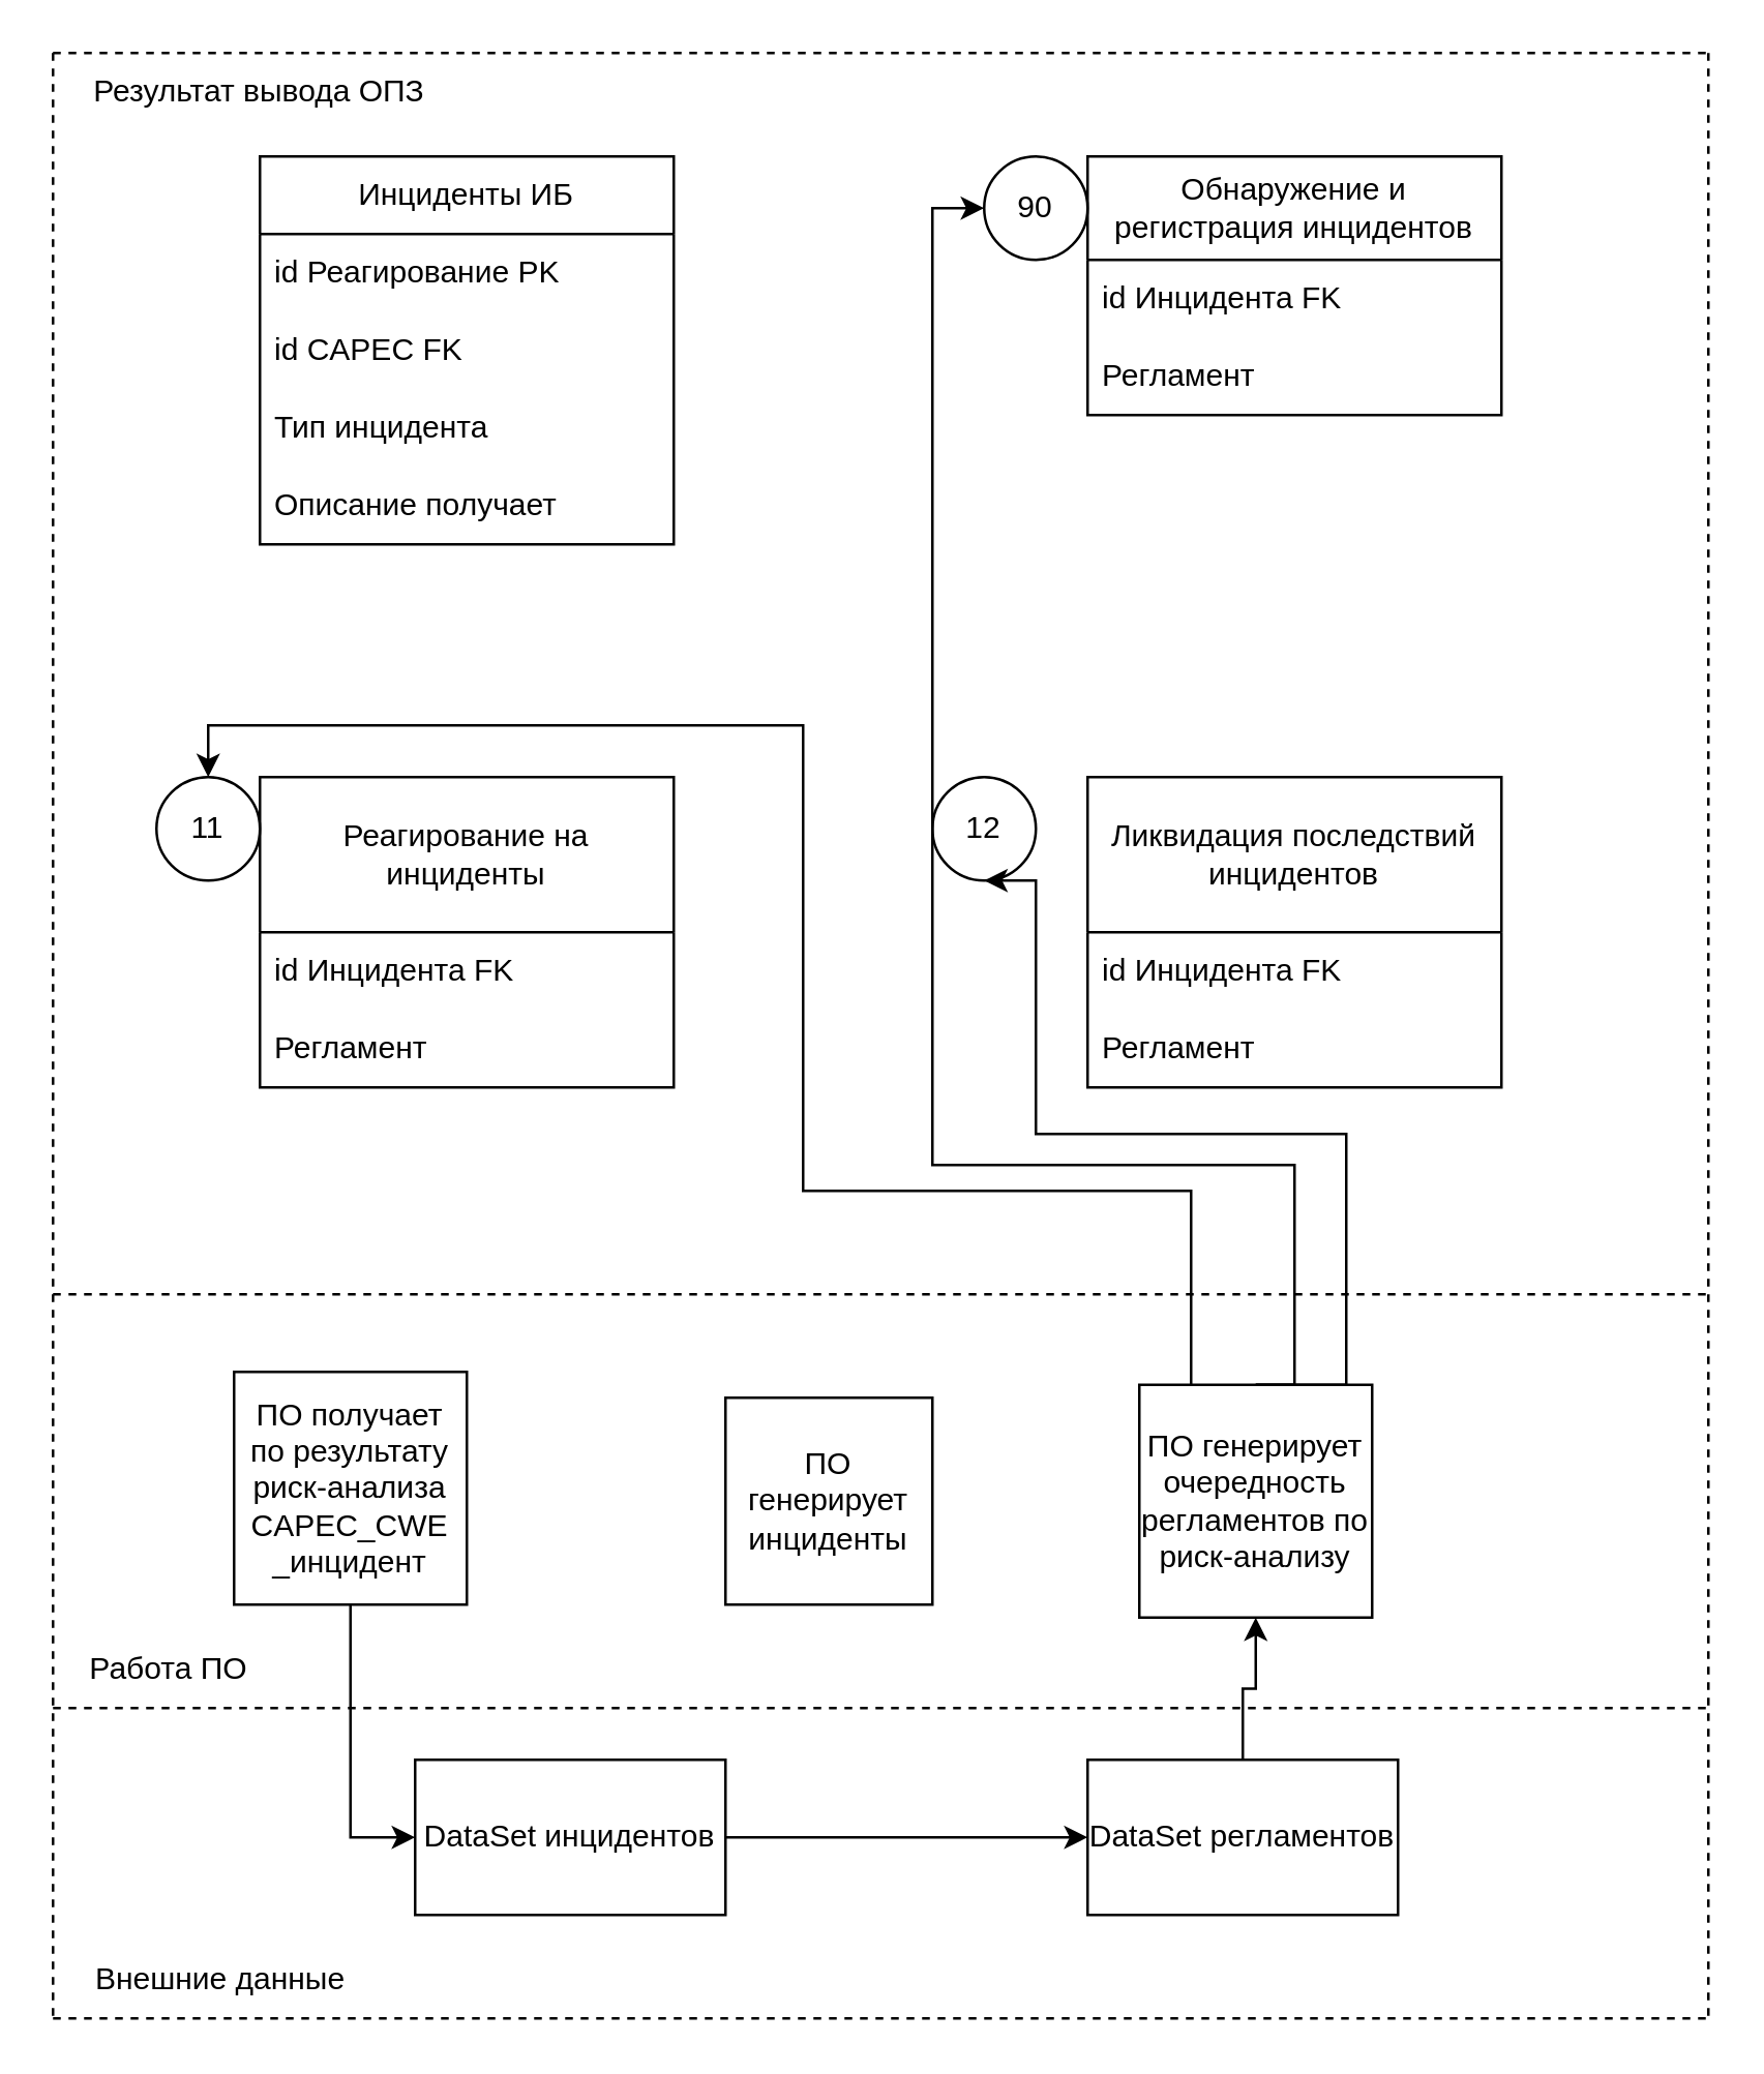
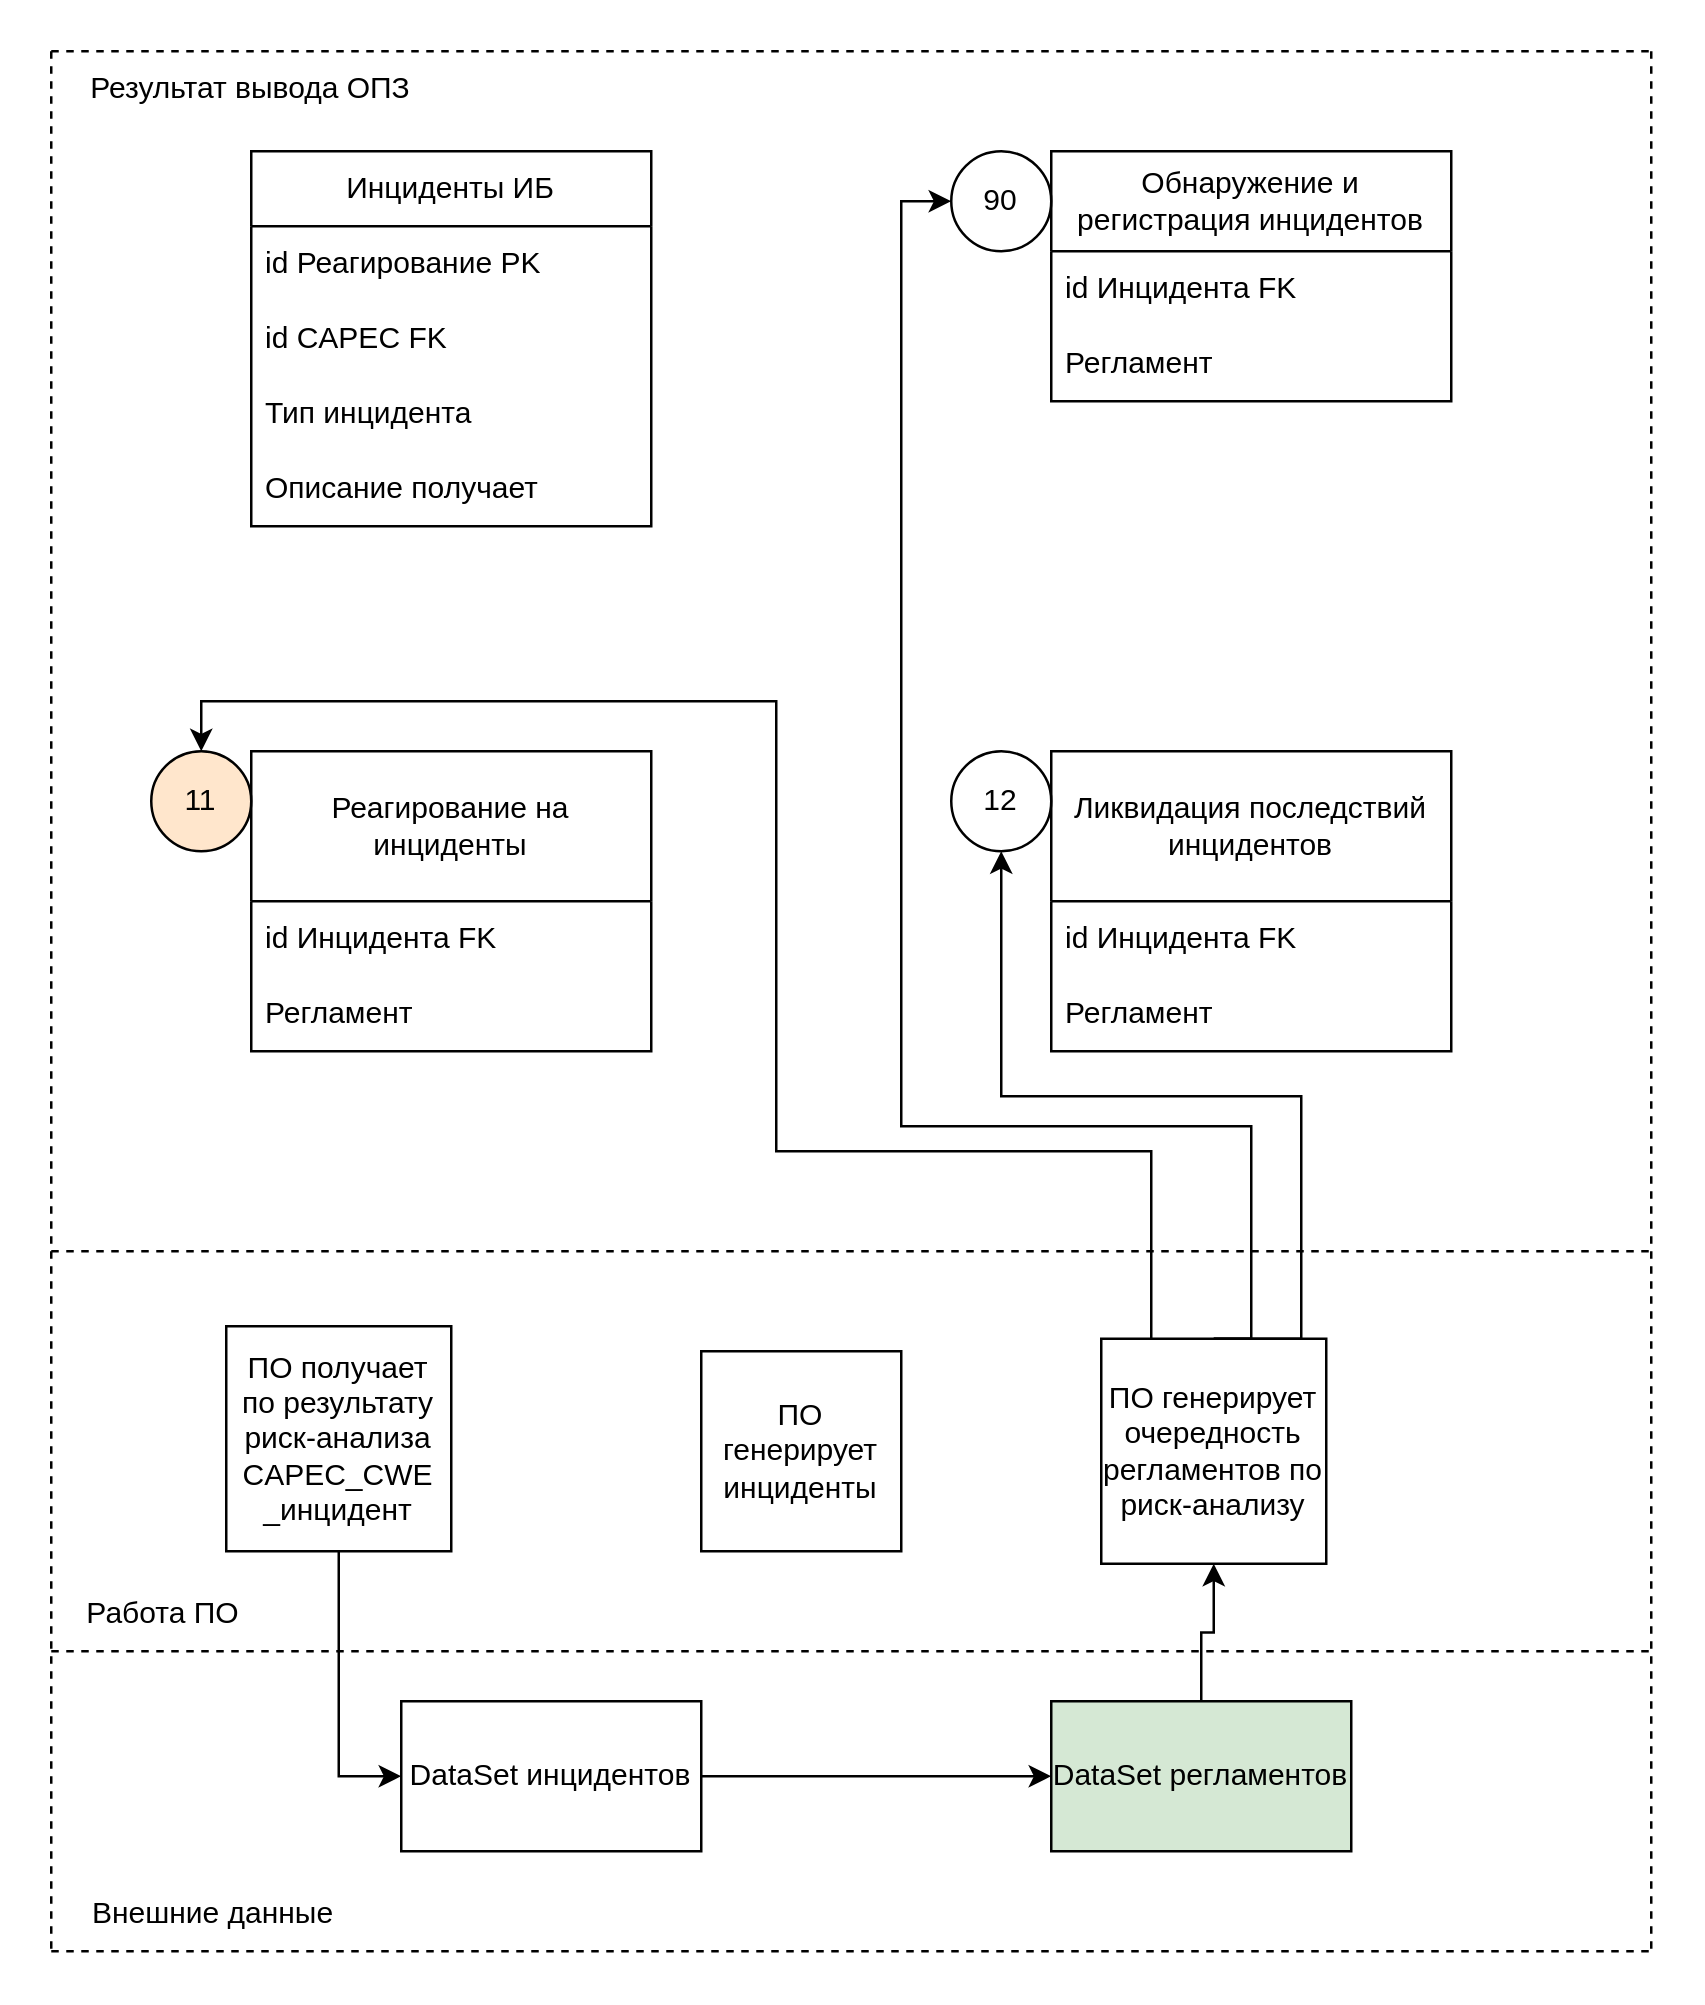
- <mxCell id="21" value="11" style="ellipse;whiteSpace=wrap;html=1;aspect=fixed;" parent="1" vertex="1"><mxGeometry x="60" y="300" width="40" height="40" as="geometry" /></mxCell>
+ <mxCell id="21" value="11" style="ellipse;whiteSpace=wrap;html=1;aspect=fixed;fillColor=#ffe6cc;" parent="1" vertex="1"><mxGeometry x="60" y="300" width="40" height="40" as="geometry" /></mxCell>
- <mxCell id="22" value="12" style="ellipse;whiteSpace=wrap;html=1;aspect=fixed;" parent="1" vertex="1"><mxGeometry x="360" y="300" width="40" height="40" as="geometry" /></mxCell>
+ <mxCell id="22" value="12" style="ellipse;whiteSpace=wrap;html=1;aspect=fixed;" parent="1" vertex="1"><mxGeometry x="380" y="300" width="40" height="40" as="geometry" /></mxCell>
- <mxCell id="34" value="DataSet регламентов" style="rounded=0;whiteSpace=wrap;html=1;" vertex="1" parent="1"><mxGeometry x="420" y="680" width="120" height="60" as="geometry" /></mxCell>
+ <mxCell id="34" value="DataSet регламентов" style="rounded=0;whiteSpace=wrap;html=1;fillColor=#d5e8d4;" vertex="1" parent="1"><mxGeometry x="420" y="680" width="120" height="60" as="geometry" /></mxCell>
